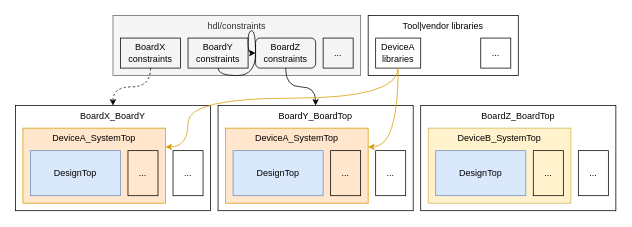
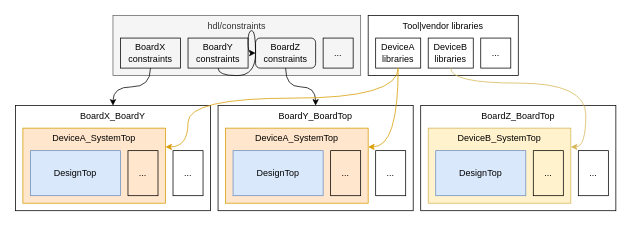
+ <mxCell id="23" value="DeviceB&lt;br&gt;libraries" style="rounded=0;whiteSpace=wrap;html=1;verticalAlign=middle;fillColor=none;" vertex="1" parent="1"><mxGeometry x="570" y="50" width="60" height="40" as="geometry" /></mxCell>
- <mxCell id="25" value="" style="endArrow=classic;html=1;exitX=0.5;exitY=1;exitDx=0;exitDy=0;entryX=0.5;entryY=0;entryDx=0;entryDy=0;edgeStyle=orthogonalEdgeStyle;curved=1;dashed=1;" edge="1" parent="1" source="19" target="4"><mxGeometry width="50" height="50" relative="1" as="geometry"><mxPoint x="90" y="60" as="sourcePoint" /><mxPoint x="140" y="10" as="targetPoint" /></mxGeometry></mxCell>
+ <mxCell id="25" value="" style="endArrow=classic;html=1;exitX=0.5;exitY=1;exitDx=0;exitDy=0;entryX=0.5;entryY=0;entryDx=0;entryDy=0;edgeStyle=orthogonalEdgeStyle;curved=1;" edge="1" parent="1" source="19" target="4"><mxGeometry width="50" height="50" relative="1" as="geometry"><mxPoint x="90" y="60" as="sourcePoint" /><mxPoint x="140" y="10" as="targetPoint" /></mxGeometry></mxCell>
+ <mxCell id="31" value="" style="endArrow=classic;html=1;entryX=1;entryY=0.25;entryDx=0;entryDy=0;exitX=0.5;exitY=1;exitDx=0;exitDy=0;fillColor=#fff2cc;strokeColor=#d6b656;edgeStyle=orthogonalEdgeStyle;curved=1;" edge="1" parent="1" source="23" target="15"><mxGeometry width="50" height="50" relative="1" as="geometry"><mxPoint x="650" y="30" as="sourcePoint" /><mxPoint x="462.5" y="180" as="targetPoint" /><Array as="points"><mxPoint x="600" y="110" /><mxPoint x="780" y="110" /><mxPoint x="780" y="195" /></Array></mxGeometry></mxCell>
